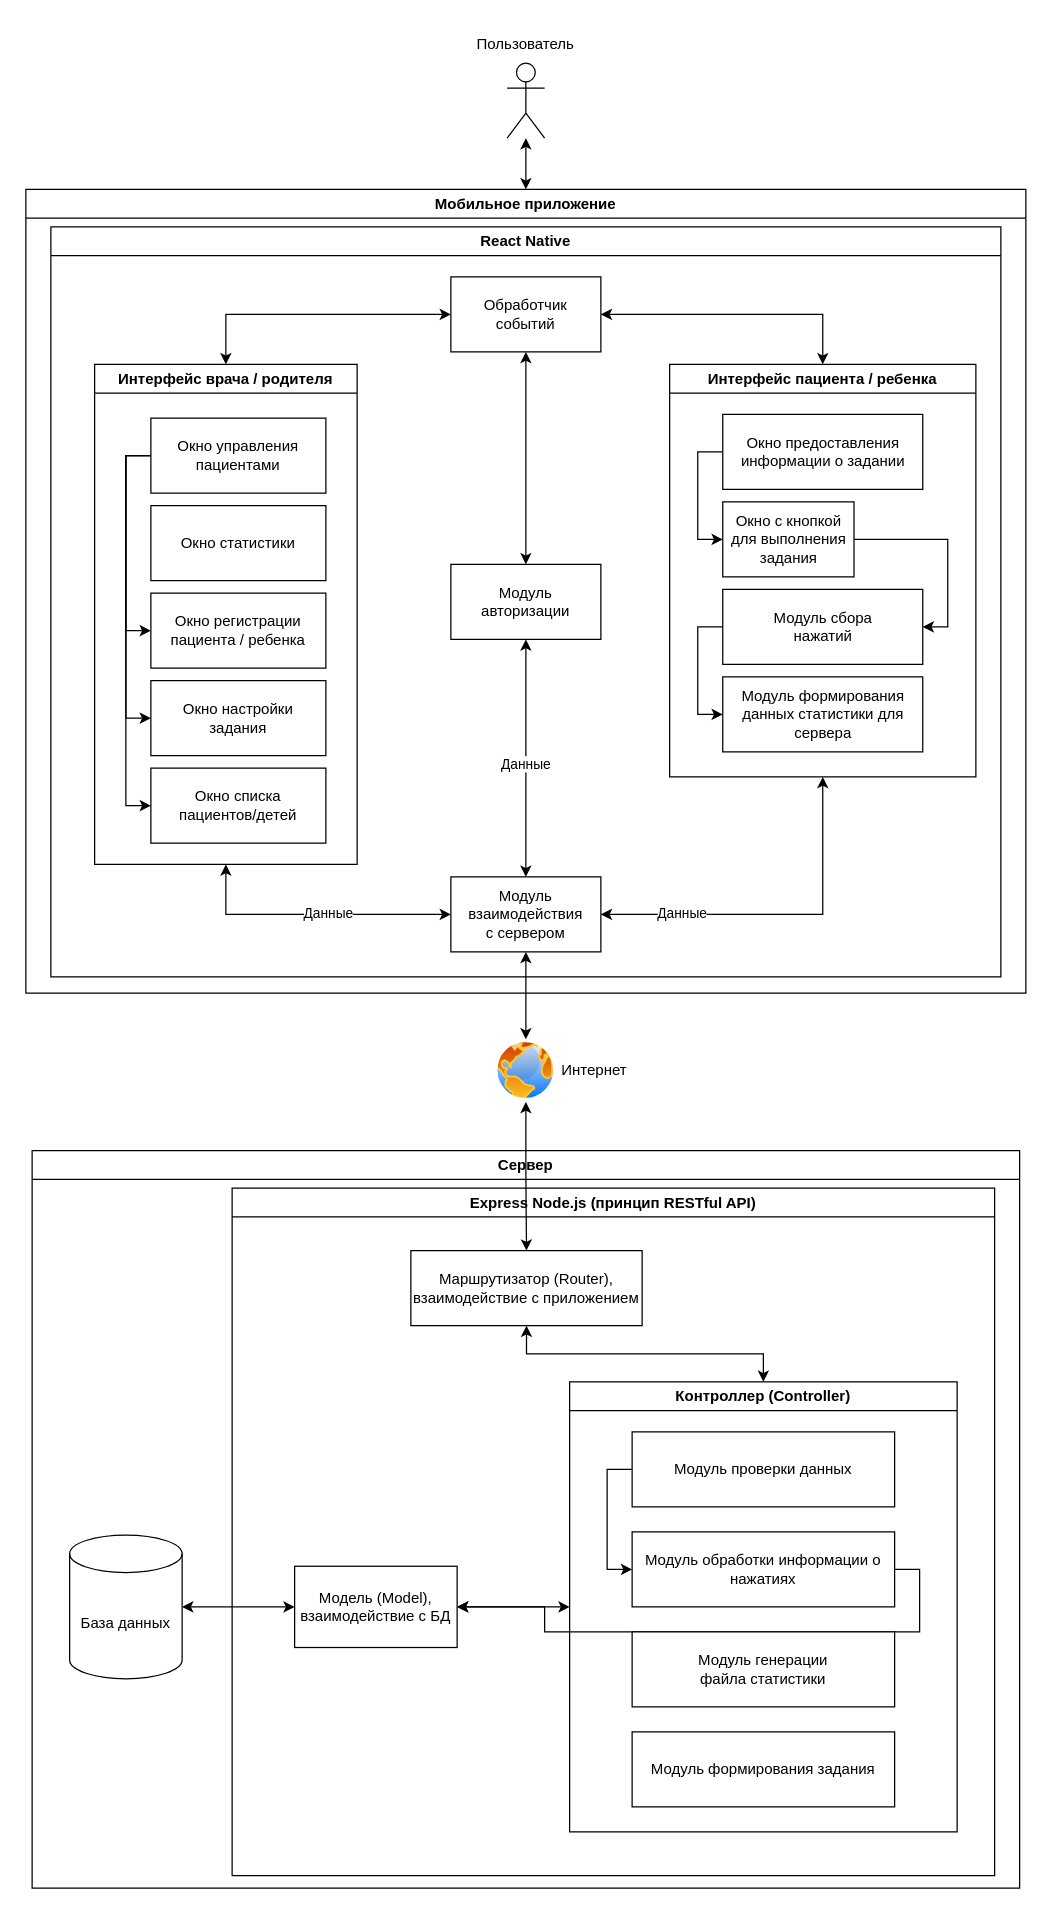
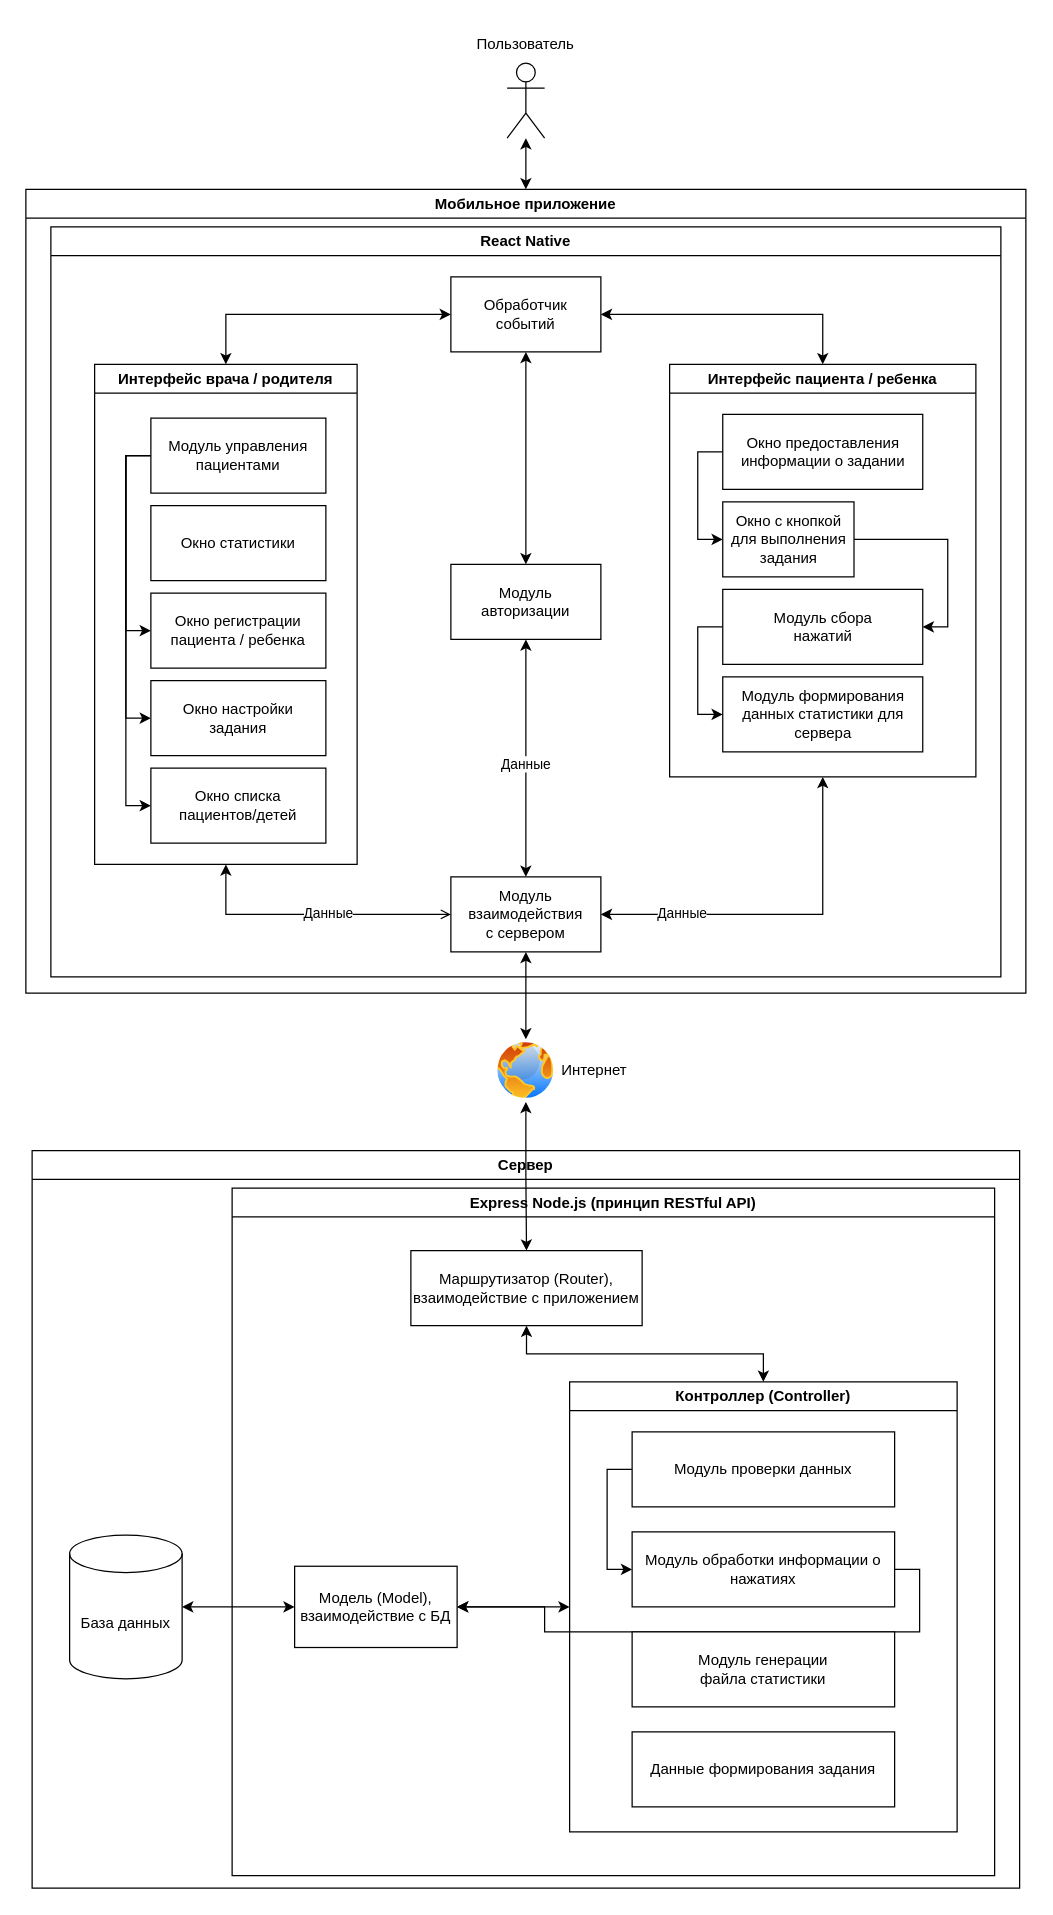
- <mxCell id="18" value="&lt;div&gt;Окно управления&lt;/div&gt;&lt;div&gt;пациентами&lt;br&gt;&lt;/div&gt;" style="rounded=0;whiteSpace=wrap;html=1;" vertex="1" parent="13"><mxGeometry x="45" y="43" width="140" height="60" as="geometry" /></mxCell>
+ <mxCell id="18" value="&lt;div&gt;Модуль управления&lt;/div&gt;&lt;div&gt;пациентами&lt;br&gt;&lt;/div&gt;" style="rounded=0;whiteSpace=wrap;html=1;" vertex="1" parent="13"><mxGeometry x="45" y="43" width="140" height="60" as="geometry" /></mxCell>
- <mxCell id="11" style="edgeStyle=orthogonalEdgeStyle;rounded=0;orthogonalLoop=1;jettySize=auto;html=1;entryX=0;entryY=0.5;entryDx=0;entryDy=0;exitX=0.5;exitY=1;exitDx=0;exitDy=0;startArrow=classic;startFill=1;" edge="1" parent="3" source="13" target="32"><mxGeometry relative="1" as="geometry" /></mxCell>
+ <mxCell id="11" style="edgeStyle=orthogonalEdgeStyle;rounded=0;orthogonalLoop=1;jettySize=auto;html=1;entryX=0;entryY=0.5;entryDx=0;entryDy=0;exitX=0.5;exitY=1;exitDx=0;exitDy=0;startArrow=classic;startFill=1;endArrow=open;" edge="1" parent="3" source="13" target="32"><mxGeometry relative="1" as="geometry" /></mxCell>
- <mxCell id="48" value="Модуль формирования задания" style="rounded=0;whiteSpace=wrap;html=1;" vertex="1" parent="47"><mxGeometry x="50" y="280" width="210" height="60" as="geometry" /></mxCell>
+ <mxCell id="48" value="Данные формирования задания" style="rounded=0;whiteSpace=wrap;html=1;" vertex="1" parent="47"><mxGeometry x="50" y="280" width="210" height="60" as="geometry" /></mxCell>
